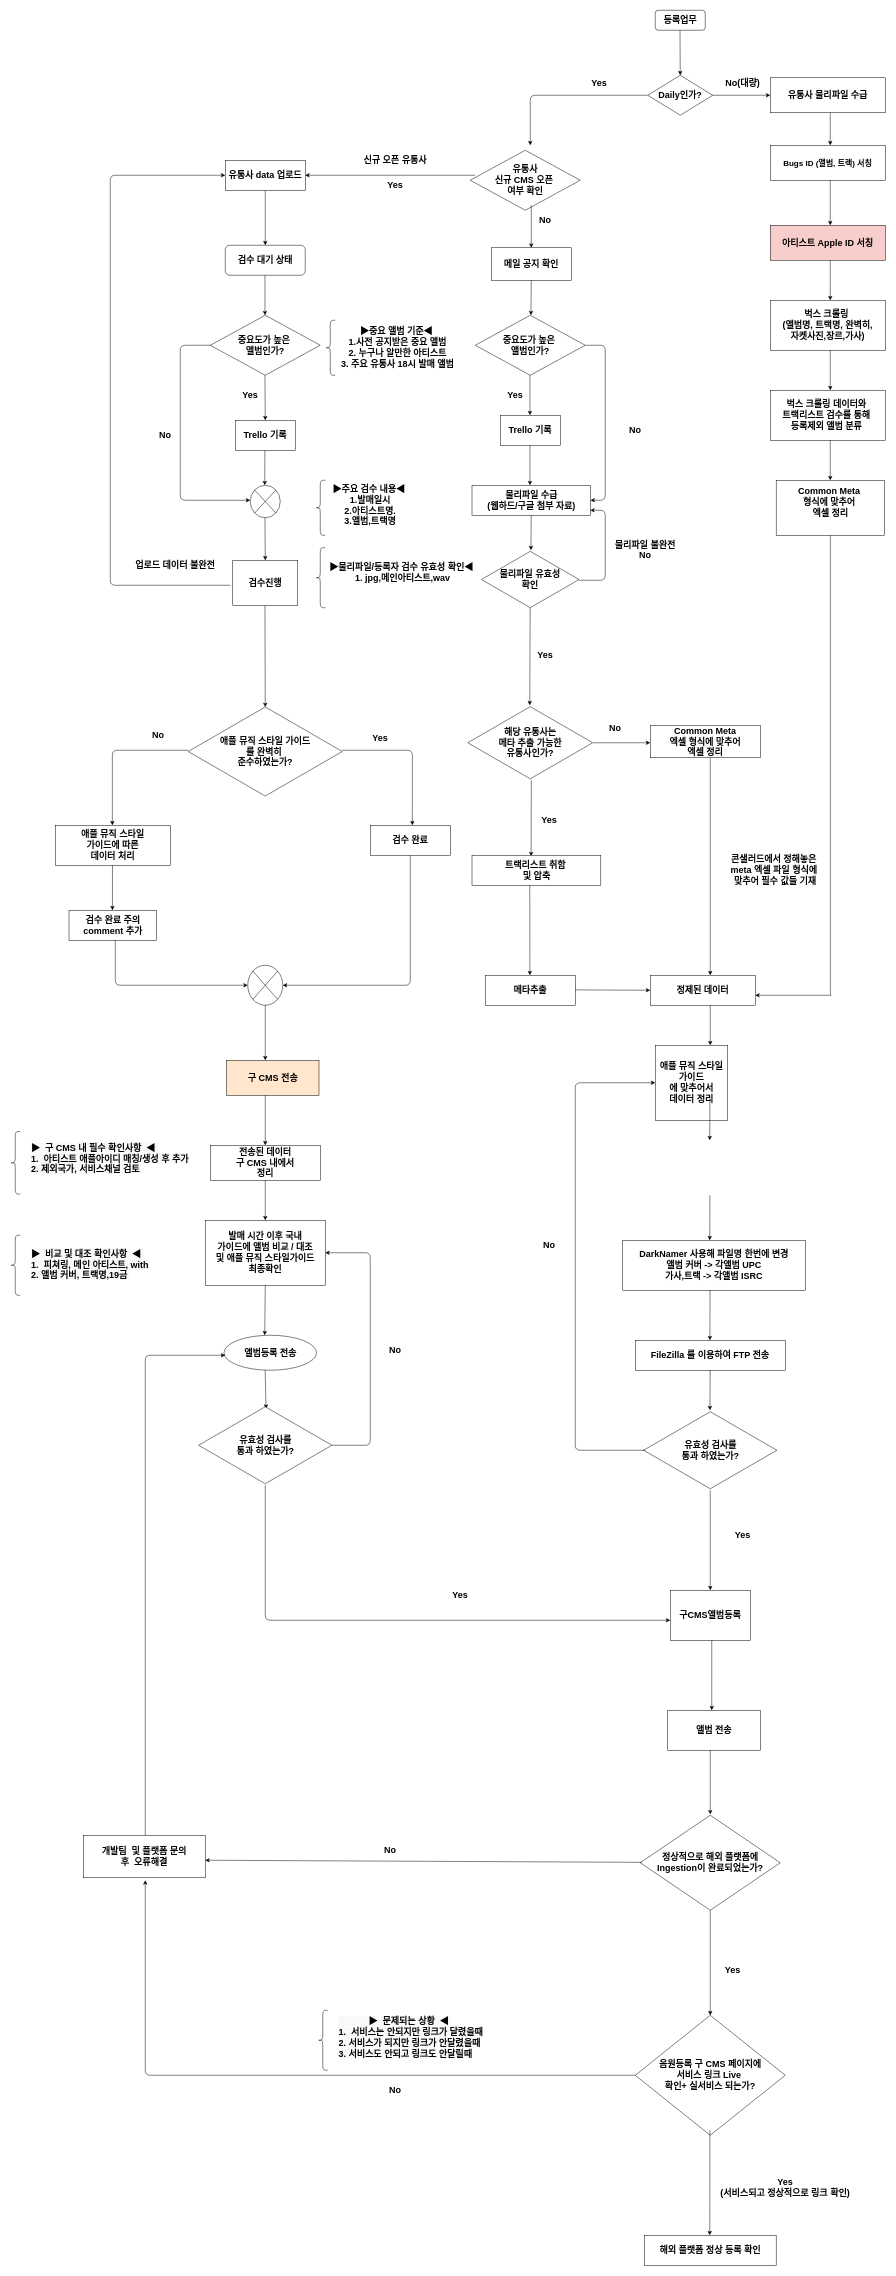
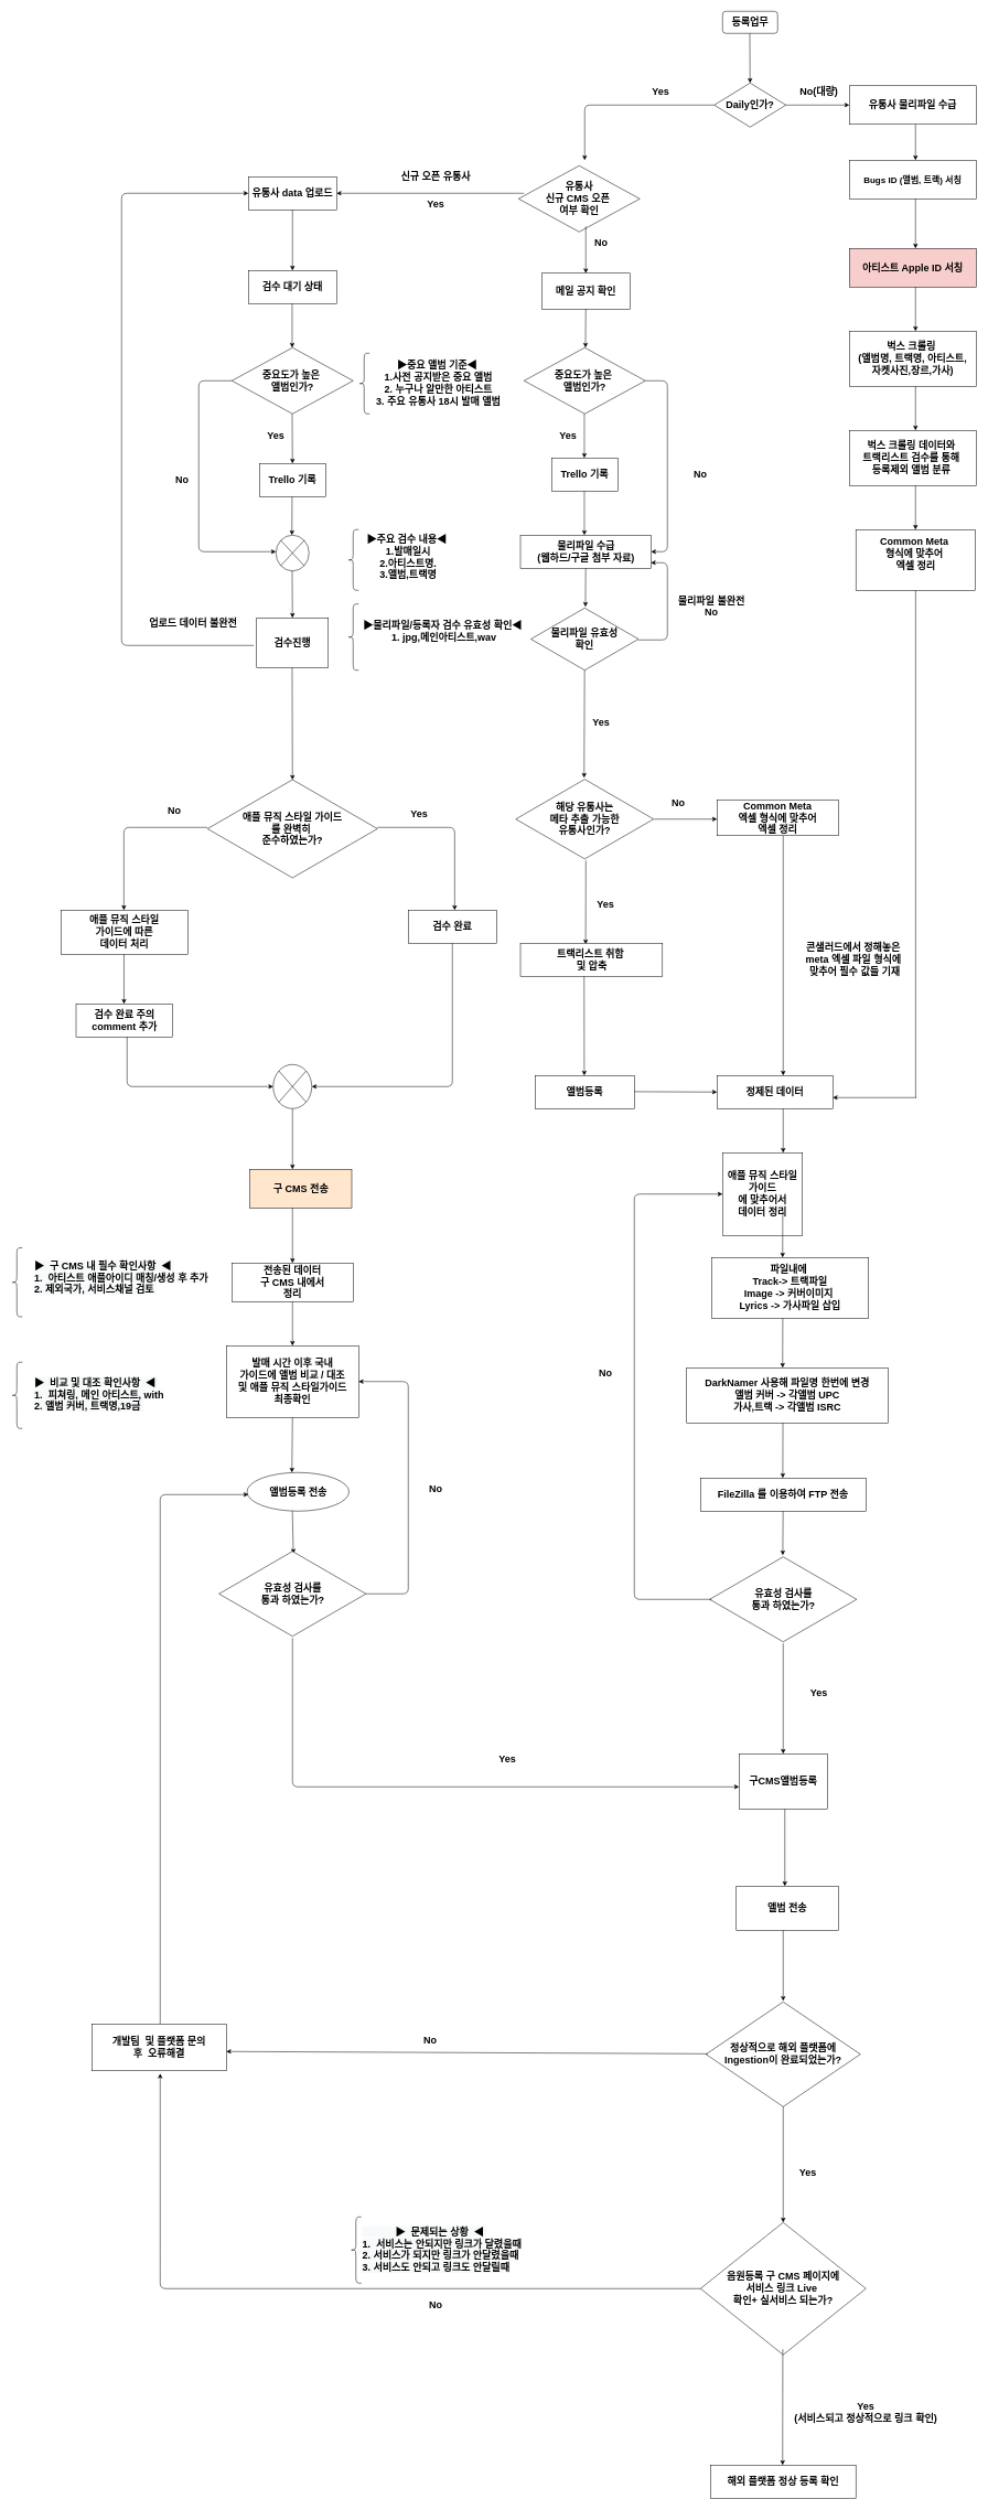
- <mxCell id="14" value="&lt;font style=&quot;font-size: 18px&quot;&gt;검수 대기 상태&lt;/font&gt;" style="whiteSpace=wrap;html=1;fontStyle=1;rounded=1;" parent="2" vertex="1"><mxGeometry x="430" y="470" width="160" height="60" as="geometry" /></mxCell>
+ <mxCell id="14" value="&lt;font style=&quot;font-size: 18px&quot;&gt;검수 대기 상태&lt;/font&gt;" style="rounded=0;whiteSpace=wrap;html=1;fontStyle=1" parent="2" vertex="1"><mxGeometry x="430" y="470" width="160" height="60" as="geometry" /></mxCell>
- <mxCell id="114" value="&lt;span style=&quot;font-size: 18px&quot;&gt;벅스 크롤링&amp;nbsp;&lt;br&gt;(앨범명, 트랙명, 완벽히,&lt;br&gt;자켓사진,장르,가사)&lt;br&gt;&lt;/span&gt;" style="rounded=0;whiteSpace=wrap;html=1;fontStyle=1" parent="2" vertex="1"><mxGeometry x="1520" y="580" width="230" height="100" as="geometry" /></mxCell>
+ <mxCell id="114" value="&lt;span style=&quot;font-size: 18px&quot;&gt;벅스 크롤링&amp;nbsp;&lt;br&gt;(앨범명, 트랙명, 아티스트,&lt;br&gt;자켓사진,장르,가사)&lt;br&gt;&lt;/span&gt;" style="rounded=0;whiteSpace=wrap;html=1;fontStyle=1" parent="2" vertex="1"><mxGeometry x="1520" y="580" width="230" height="100" as="geometry" /></mxCell>
- <mxCell id="91" value="&lt;span style=&quot;font-size: 18px&quot;&gt;메타추출&lt;/span&gt;" style="rounded=0;whiteSpace=wrap;html=1;fontStyle=1" parent="2" vertex="1"><mxGeometry x="950" y="1930" width="180" height="60" as="geometry" /></mxCell>
+ <mxCell id="91" value="&lt;span style=&quot;font-size: 18px&quot;&gt;앨범등록&lt;/span&gt;" style="rounded=0;whiteSpace=wrap;html=1;fontStyle=1" parent="2" vertex="1"><mxGeometry x="950" y="1930" width="180" height="60" as="geometry" /></mxCell>
+ <mxCell id="100" value="&lt;span style=&quot;font-size: 18px&quot;&gt;파일내에&amp;nbsp;&lt;br&gt;Track-&amp;gt; 트랙파일&lt;br&gt;Image -&amp;gt; 커버이미지&amp;nbsp;&lt;br&gt;Lyrics -&amp;gt; 가사파일 삽입&lt;br&gt;&lt;/span&gt;" style="rounded=0;whiteSpace=wrap;html=1;fontStyle=1" parent="2" vertex="1"><mxGeometry x="1270" y="2260" width="285" height="110" as="geometry" /></mxCell>
- <mxCell id="141" value="&lt;span style=&quot;color: rgb(0 , 0 , 0) ; font-family: &amp;#34;helvetica&amp;#34; ; font-size: 18px ; font-style: normal ; letter-spacing: normal ; text-align: center ; text-indent: 0px ; text-transform: none ; word-spacing: 0px ; background-color: rgb(248 , 249 , 250) ; display: inline ; float: none&quot;&gt;&amp;nbsp; &amp;nbsp; &amp;nbsp; &amp;nbsp; &amp;nbsp; &amp;nbsp; ▶&amp;nbsp; 문제되는 상황&amp;nbsp; ◀&amp;nbsp;&lt;br&gt;1.&amp;nbsp; 서비스는 안되지만 링크가 달렸을때&lt;br&gt;2. 서비스가 되지만 링크가 안달렸을때&lt;br&gt;3. 서비스도 안되고 링크도 안달릴때&lt;br&gt;&lt;/span&gt;" style="text;whiteSpace=wrap;html=1;fontStyle=1" parent="1" vertex="1"><mxGeometry x="675" y="4025" width="380" height="100" as="geometry" /></mxCell>
+ <mxCell id="141" value="&lt;span style=&quot;color: rgb(0 , 0 , 0) ; font-family: &amp;#34;helvetica&amp;#34; ; font-size: 18px ; font-style: normal ; letter-spacing: normal ; text-align: center ; text-indent: 0px ; text-transform: none ; word-spacing: 0px ; background-color: rgb(248 , 249 , 250) ; display: inline ; float: none&quot;&gt;&amp;nbsp; &amp;nbsp; &amp;nbsp; &amp;nbsp; &amp;nbsp; &amp;nbsp; ▶&amp;nbsp; 문제되는 상황&amp;nbsp; ◀&amp;nbsp;&lt;br&gt;1.&amp;nbsp; 서비스는 안되지만 링크가 달렸을때&lt;br&gt;2. 서비스가 되지만 링크가 안달렸을때&lt;br&gt;3. 서비스도 안되고 링크도 안달릴때&lt;br&gt;&lt;/span&gt;" style="text;whiteSpace=wrap;html=1;fontStyle=1" parent="1" vertex="1"><mxGeometry x="655" y="4030" width="380" height="100" as="geometry" /></mxCell>
